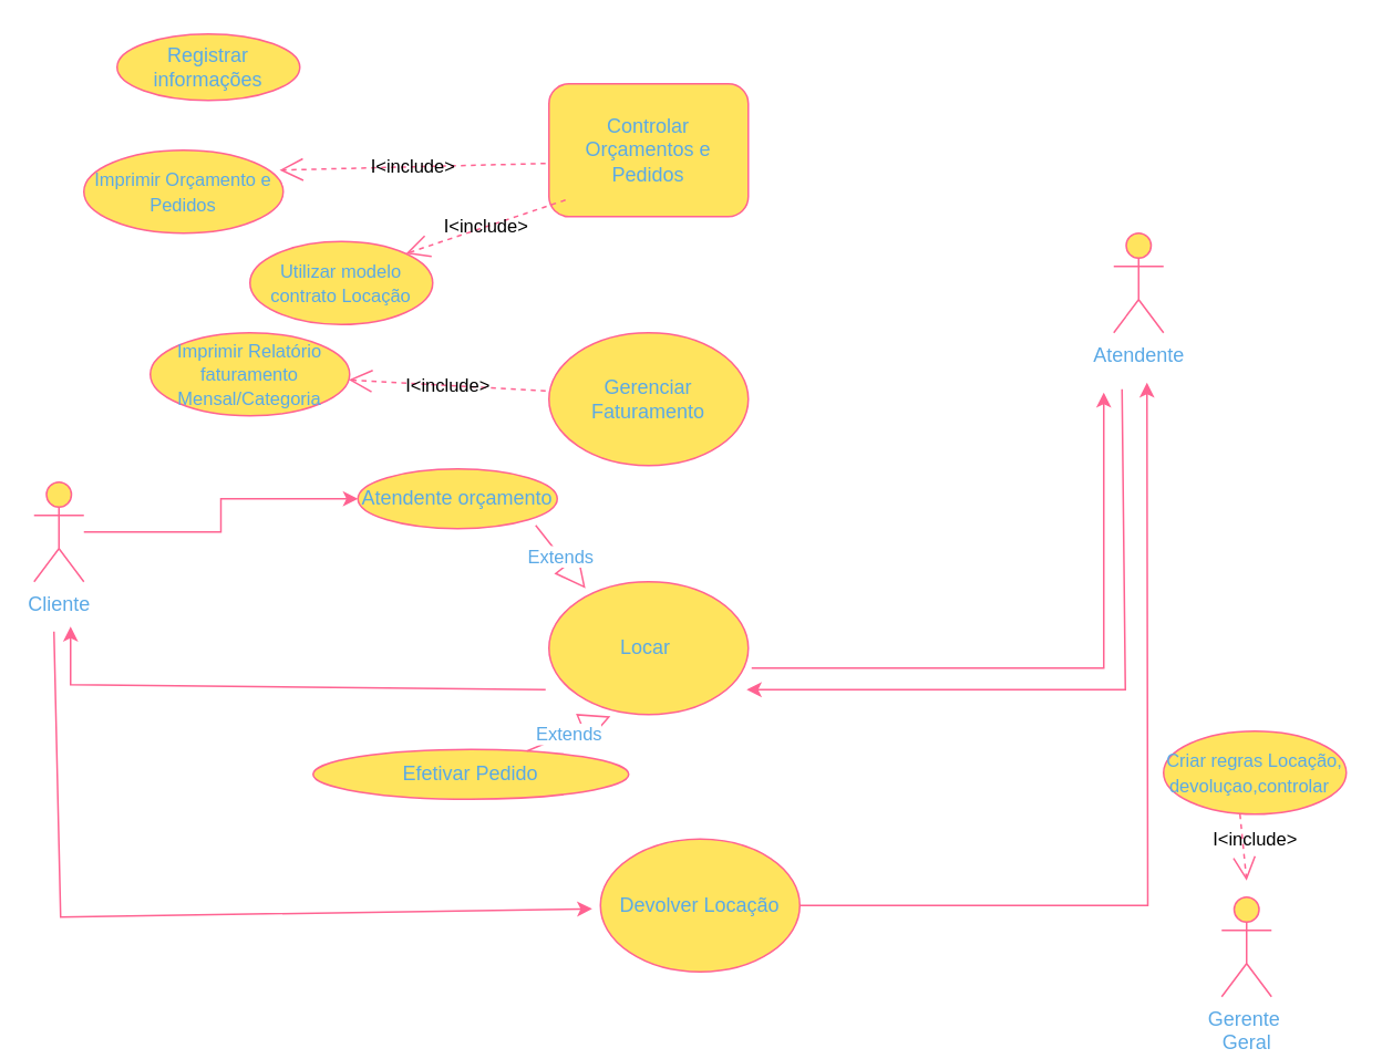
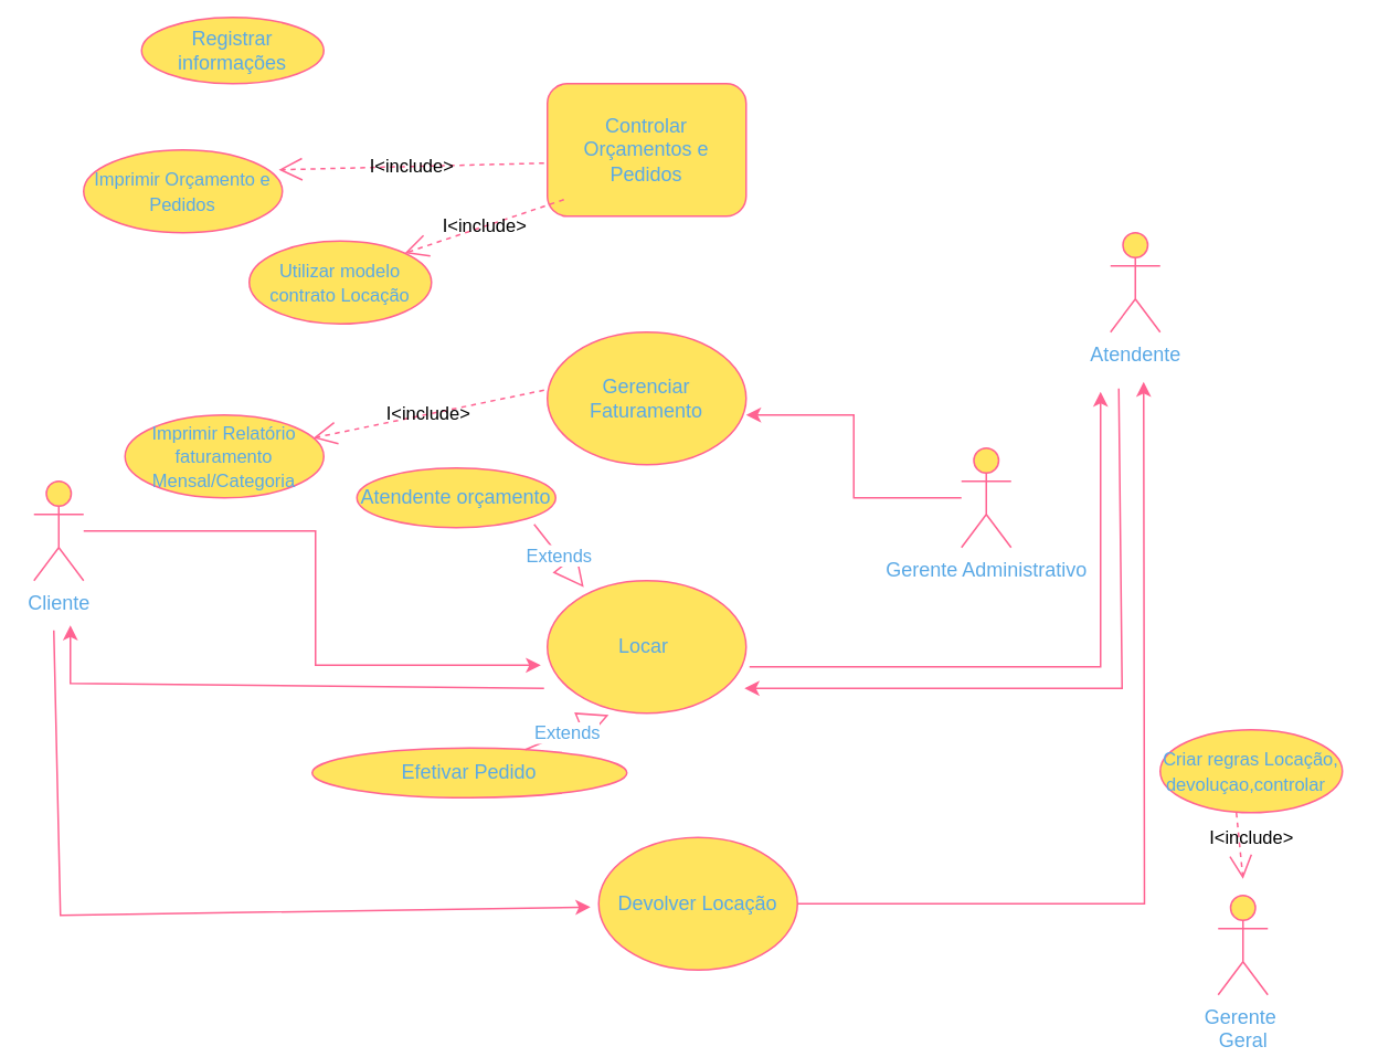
- <mxCell id="13" value="Registrar informações" style="ellipse;whiteSpace=wrap;html=1;labelBackgroundColor=none;fillColor=#FFE45E;strokeColor=#FF6392;fontColor=#5AA9E6;" parent="1" vertex="1"><mxGeometry x="70" y="20" width="110" height="40" as="geometry" /></mxCell>
+ <mxCell id="13" value="Registrar informações" style="ellipse;whiteSpace=wrap;html=1;labelBackgroundColor=none;fillColor=#FFE45E;strokeColor=#FF6392;fontColor=#5AA9E6;" parent="1" vertex="1"><mxGeometry x="85" y="10" width="110" height="40" as="geometry" /></mxCell>
- <mxCell id="16" value="&lt;font style=&quot;font-size: 11px;&quot;&gt;Imprimir Relatório faturamento Mensal/Categoria&lt;/font&gt;" style="ellipse;whiteSpace=wrap;html=1;labelBackgroundColor=none;fillColor=#FFE45E;strokeColor=#FF6392;fontColor=#5AA9E6;" parent="1" vertex="1"><mxGeometry x="90" y="200" width="120" height="50" as="geometry" /></mxCell>
+ <mxCell id="16" value="&lt;font style=&quot;font-size: 11px;&quot;&gt;Imprimir Relatório faturamento Mensal/Categoria&lt;/font&gt;" style="ellipse;whiteSpace=wrap;html=1;labelBackgroundColor=none;fillColor=#FFE45E;strokeColor=#FF6392;fontColor=#5AA9E6;" parent="1" vertex="1"><mxGeometry x="75" y="250" width="120" height="50" as="geometry" /></mxCell>
+ <mxCell id="10" style="edgeStyle=orthogonalEdgeStyle;rounded=0;orthogonalLoop=1;jettySize=auto;html=1;entryX=1;entryY=0.625;entryDx=0;entryDy=0;entryPerimeter=0;labelBackgroundColor=none;strokeColor=#FF6392;fontColor=default;" parent="1" source="11" target="6" edge="1"><mxGeometry relative="1" as="geometry" /></mxCell>
- <mxCell id="2" style="edgeStyle=orthogonalEdgeStyle;rounded=0;orthogonalLoop=1;jettySize=auto;html=1;labelBackgroundColor=none;strokeColor=#FF6392;fontColor=default;" parent="1" source="3" target="26" edge="1"><mxGeometry relative="1" as="geometry" /></mxCell>
+ <mxCell id="2" style="edgeStyle=orthogonalEdgeStyle;rounded=0;orthogonalLoop=1;jettySize=auto;html=1;entryX=-0.033;entryY=0.638;entryDx=0;entryDy=0;entryPerimeter=0;labelBackgroundColor=none;strokeColor=#FF6392;fontColor=default;" parent="1" source="3" target="7" edge="1"><mxGeometry relative="1" as="geometry" /></mxCell>
+ <mxCell id="11" value="Gerente Administrativo" style="shape=umlActor;verticalLabelPosition=bottom;verticalAlign=top;html=1;outlineConnect=0;labelBackgroundColor=none;fillColor=#FFE45E;strokeColor=#FF6392;fontColor=#5AA9E6;" parent="1" vertex="1"><mxGeometry x="580" y="270" width="30" height="60" as="geometry" /></mxCell>
